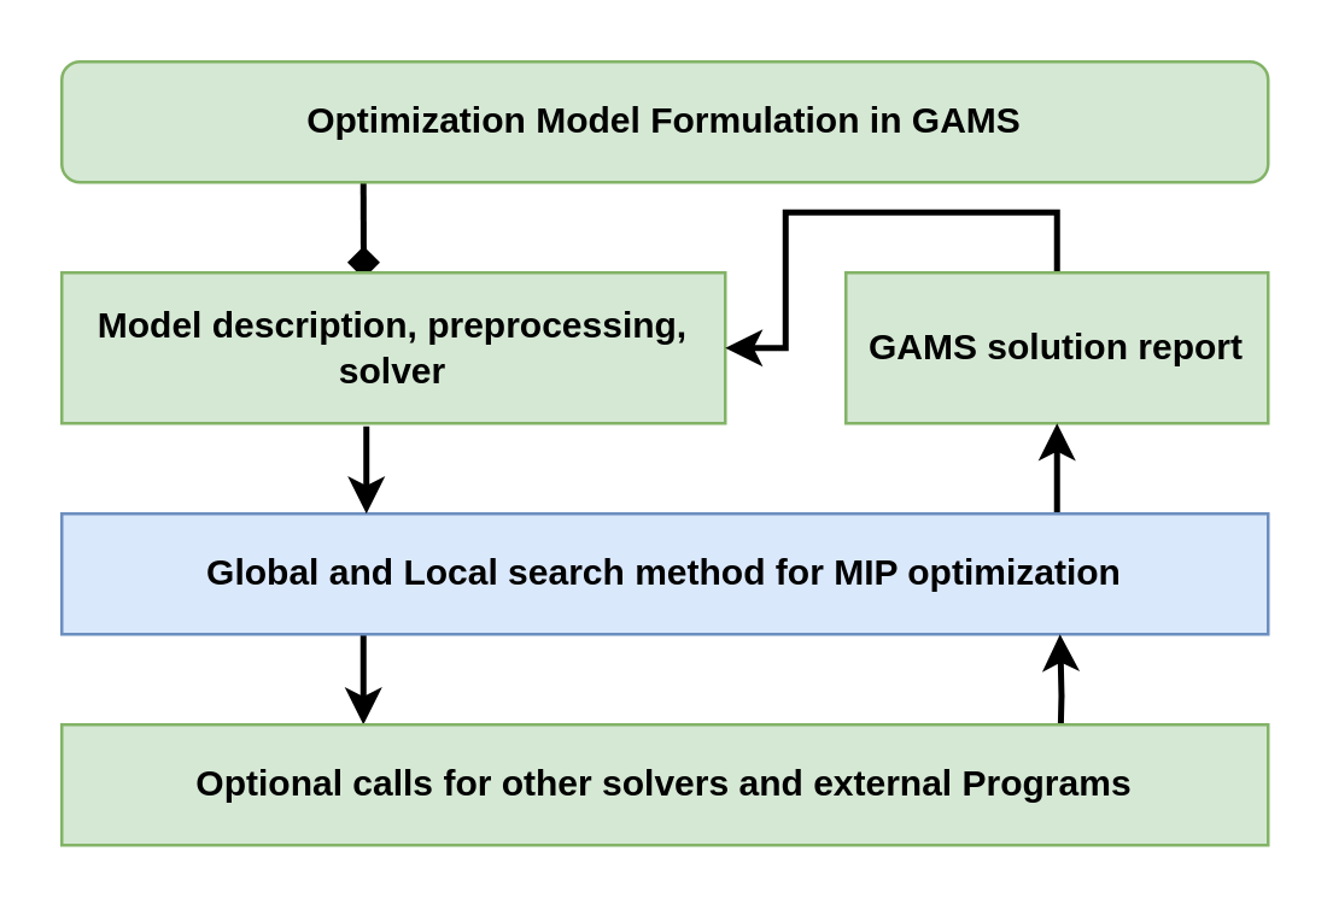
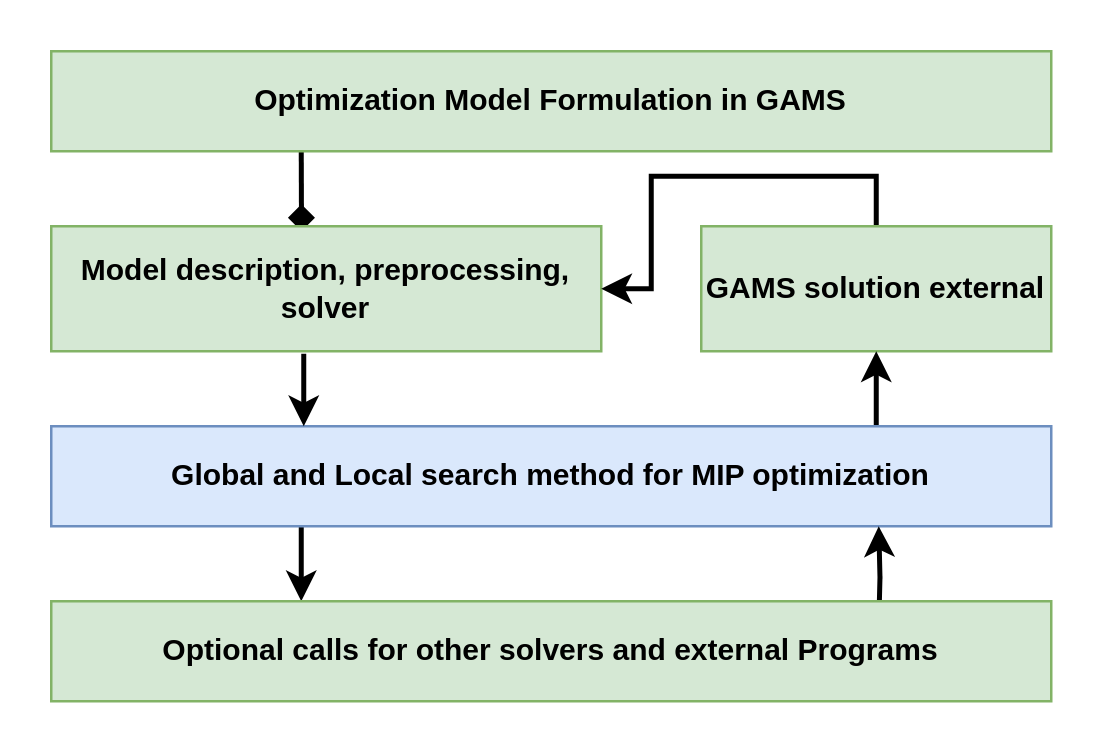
- <mxCell id="3" value="Optimization Model Formulation in GAMS" style="whiteSpace=wrap;html=1;fillColor=#d5e8d4;strokeColor=#82b366;fontStyle=1;rounded=1;" vertex="1" parent="1"><mxGeometry x="20" y="20" width="400" height="40" as="geometry" /></mxCell>
+ <mxCell id="3" value="Optimization Model Formulation in GAMS" style="rounded=0;whiteSpace=wrap;html=1;fillColor=#d5e8d4;strokeColor=#82b366;fontStyle=1" vertex="1" parent="1"><mxGeometry x="20" y="20" width="400" height="40" as="geometry" /></mxCell>
- <mxCell id="6" value="GAMS solution report " style="rounded=0;whiteSpace=wrap;html=1;fillColor=#d5e8d4;strokeColor=#82b366;fontStyle=1" vertex="1" parent="1"><mxGeometry x="280" y="90" width="140" height="50" as="geometry" /></mxCell>
+ <mxCell id="6" value="GAMS solution external " style="rounded=0;whiteSpace=wrap;html=1;fillColor=#d5e8d4;strokeColor=#82b366;fontStyle=1" vertex="1" parent="1"><mxGeometry x="280" y="90" width="140" height="50" as="geometry" /></mxCell>
